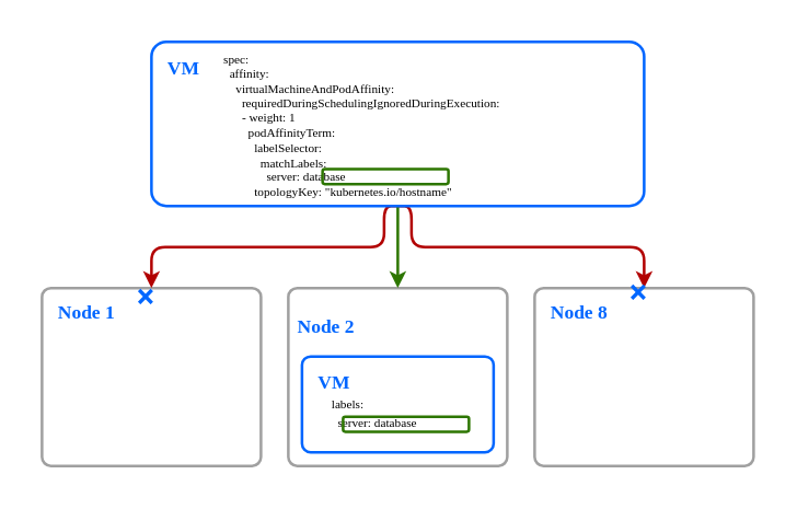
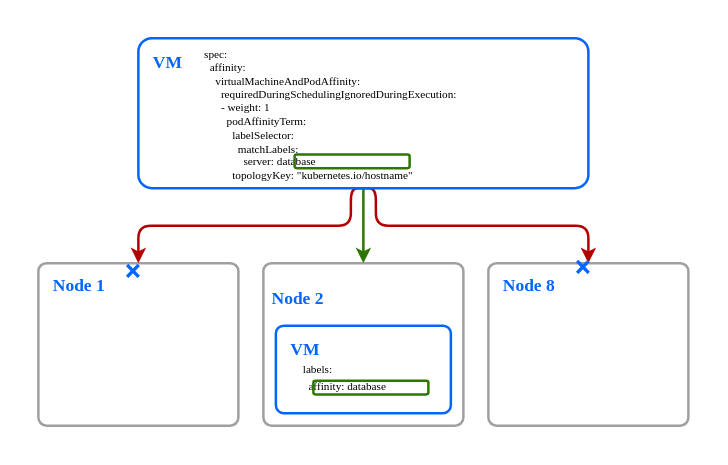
- <mxCell id="20" value="&lt;span style=&quot;border-color: rgb(0, 0, 0); font-style: normal; font-variant-ligatures: normal; font-variant-caps: normal; font-weight: 400; letter-spacing: normal; orphans: 2; text-indent: 0px; text-transform: none; widows: 2; word-spacing: 0px; -webkit-text-stroke-width: 0px; text-decoration-thickness: initial; text-decoration-style: initial; text-decoration-color: initial; color: rgb(0, 0, 0); font-family: &amp;quot;JetBrains Mono&amp;quot;; font-size: 9px; text-align: left;&quot;&gt;labels:&lt;/span&gt;&lt;br style=&quot;border-color: rgb(0, 0, 0); font-style: normal; font-variant-ligatures: normal; font-variant-caps: normal; font-weight: 400; letter-spacing: normal; orphans: 2; text-indent: 0px; text-transform: none; widows: 2; word-spacing: 0px; -webkit-text-stroke-width: 0px; text-decoration-thickness: initial; text-decoration-style: initial; text-decoration-color: initial; color: rgb(0, 0, 0); font-family: &amp;quot;JetBrains Mono&amp;quot;; font-size: 9px; text-align: left;&quot;&gt;&lt;span style=&quot;border-color: rgb(0, 0, 0); font-style: normal; font-variant-ligatures: normal; font-variant-caps: normal; font-weight: 400; letter-spacing: normal; orphans: 2; text-indent: 0px; text-transform: none; widows: 2; word-spacing: 0px; -webkit-text-stroke-width: 0px; text-decoration-thickness: initial; text-decoration-style: initial; text-decoration-color: initial; color: rgb(0, 0, 0); font-family: &amp;quot;JetBrains Mono&amp;quot;; font-size: 9px; text-align: left;&quot;&gt;&amp;nbsp; server: database&lt;/span&gt;" style="text;whiteSpace=wrap;html=1;labelBackgroundColor=none;" vertex="1" parent="1"><mxGeometry x="240" y="280" width="100" height="50" as="geometry" /></mxCell>
+ <mxCell id="20" value="&lt;span style=&quot;border-color: rgb(0, 0, 0); font-style: normal; font-variant-ligatures: normal; font-variant-caps: normal; font-weight: 400; letter-spacing: normal; orphans: 2; text-indent: 0px; text-transform: none; widows: 2; word-spacing: 0px; -webkit-text-stroke-width: 0px; text-decoration-thickness: initial; text-decoration-style: initial; text-decoration-color: initial; color: rgb(0, 0, 0); font-family: &amp;quot;JetBrains Mono&amp;quot;; font-size: 9px; text-align: left;&quot;&gt;labels:&lt;/span&gt;&lt;br style=&quot;border-color: rgb(0, 0, 0); font-style: normal; font-variant-ligatures: normal; font-variant-caps: normal; font-weight: 400; letter-spacing: normal; orphans: 2; text-indent: 0px; text-transform: none; widows: 2; word-spacing: 0px; -webkit-text-stroke-width: 0px; text-decoration-thickness: initial; text-decoration-style: initial; text-decoration-color: initial; color: rgb(0, 0, 0); font-family: &amp;quot;JetBrains Mono&amp;quot;; font-size: 9px; text-align: left;&quot;&gt;&lt;span style=&quot;border-color: rgb(0, 0, 0); font-style: normal; font-variant-ligatures: normal; font-variant-caps: normal; font-weight: 400; letter-spacing: normal; orphans: 2; text-indent: 0px; text-transform: none; widows: 2; word-spacing: 0px; -webkit-text-stroke-width: 0px; text-decoration-thickness: initial; text-decoration-style: initial; text-decoration-color: initial; color: rgb(0, 0, 0); font-family: &amp;quot;JetBrains Mono&amp;quot;; font-size: 9px; text-align: left;&quot;&gt;&amp;nbsp; affinity: database&lt;/span&gt;" style="text;whiteSpace=wrap;html=1;labelBackgroundColor=none;" vertex="1" parent="1"><mxGeometry x="240" y="280" width="100" height="50" as="geometry" /></mxCell>
